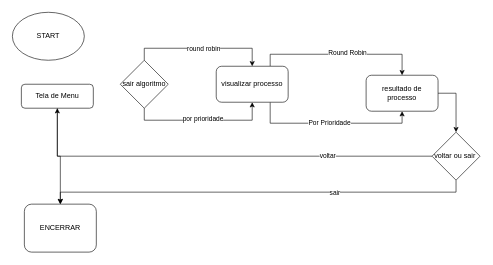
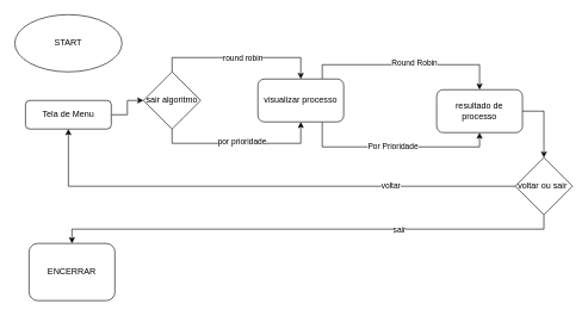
- <mxCell id="2" value="START" style="ellipse;whiteSpace=wrap;html=1;" vertex="1" parent="1"><mxGeometry x="20" y="20" width="120" height="80" as="geometry" /></mxCell>
+ <mxCell id="2" value="START" style="ellipse;whiteSpace=wrap;html=1;" vertex="1" parent="1"><mxGeometry x="20" y="20" width="150" height="80" as="geometry" /></mxCell>
- <mxCell id="3" style="edgeStyle=orthogonalEdgeStyle;rounded=0;orthogonalLoop=1;jettySize=auto;html=1;" edge="1" parent="1" source="4" target="22"><mxGeometry relative="1" as="geometry"><mxPoint x="240" y="140" as="targetPoint" /></mxGeometry></mxCell>
+ <mxCell id="3" style="edgeStyle=orthogonalEdgeStyle;rounded=0;orthogonalLoop=1;jettySize=auto;html=1;" edge="1" parent="1" source="4" target="9"><mxGeometry relative="1" as="geometry"><mxPoint x="240" y="140" as="targetPoint" /></mxGeometry></mxCell>
